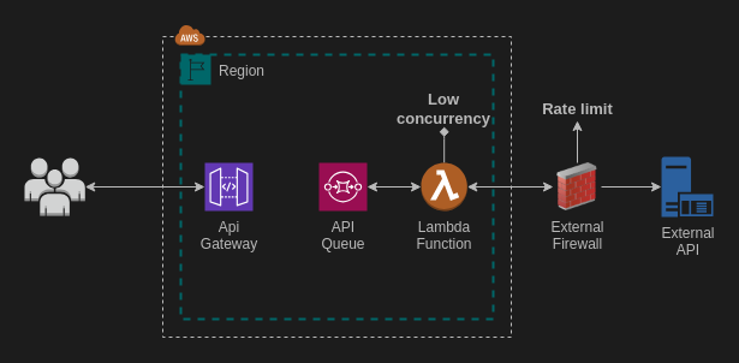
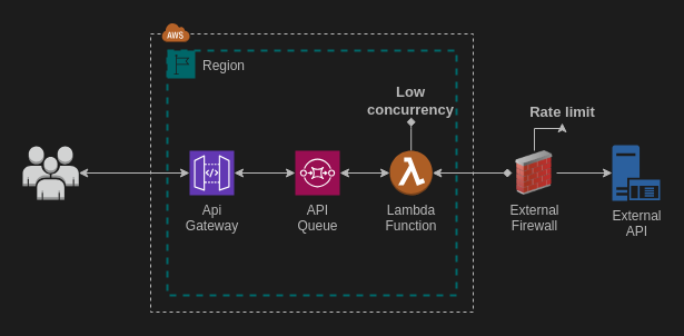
- <mxCell id="19" value="Rate limit" style="text;html=1;align=center;verticalAlign=middle;whiteSpace=wrap;rounded=0;fontColor=#BABABA;fontSize=13;fontStyle=1" parent="1" vertex="1"><mxGeometry x="447.5" y="80" width="65" height="20" as="geometry" /></mxCell>
+ <mxCell id="19" value="Rate limit" style="text;html=1;align=center;verticalAlign=middle;whiteSpace=wrap;rounded=0;fontColor=#BABABA;fontSize=13;fontStyle=1" parent="1" vertex="1"><mxGeometry x="472.5" y="90" width="65" height="20" as="geometry" /></mxCell>
+ <mxCell id="6" style="edgeStyle=orthogonalEdgeStyle;rounded=0;orthogonalLoop=1;jettySize=auto;html=1;entryX=0;entryY=0.5;entryDx=0;entryDy=0;entryPerimeter=0;fontColor=#BABABA;strokeColor=#BABABA;startArrow=classic;startFill=1;" parent="3" source="5" target="4" edge="1"><mxGeometry relative="1" as="geometry" /></mxCell>
- <mxCell id="13" style="edgeStyle=orthogonalEdgeStyle;rounded=0;orthogonalLoop=1;jettySize=auto;html=1;entryX=0;entryY=0.5;entryDx=0;entryDy=0;strokeColor=#BABABA;startArrow=classic;startFill=1;" parent="1" source="8" target="12" edge="1"><mxGeometry relative="1" as="geometry" /></mxCell>
+ <mxCell id="13" style="edgeStyle=orthogonalEdgeStyle;rounded=0;orthogonalLoop=1;jettySize=auto;html=1;entryX=0;entryY=0.5;entryDx=0;entryDy=0;strokeColor=#BABABA;startArrow=classic;startFill=1;endArrow=diamond;" parent="1" source="8" target="12" edge="1"><mxGeometry relative="1" as="geometry" /></mxCell>
